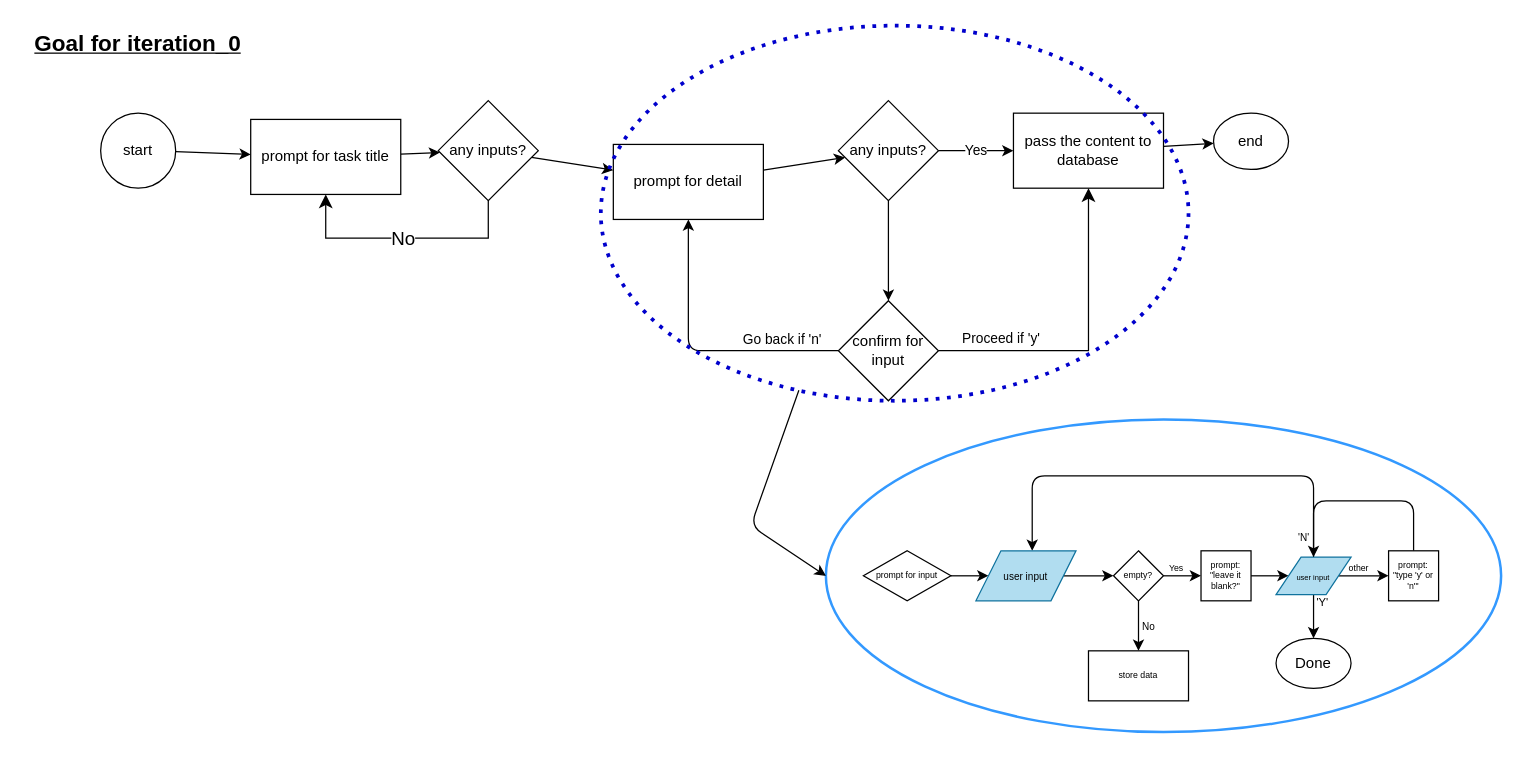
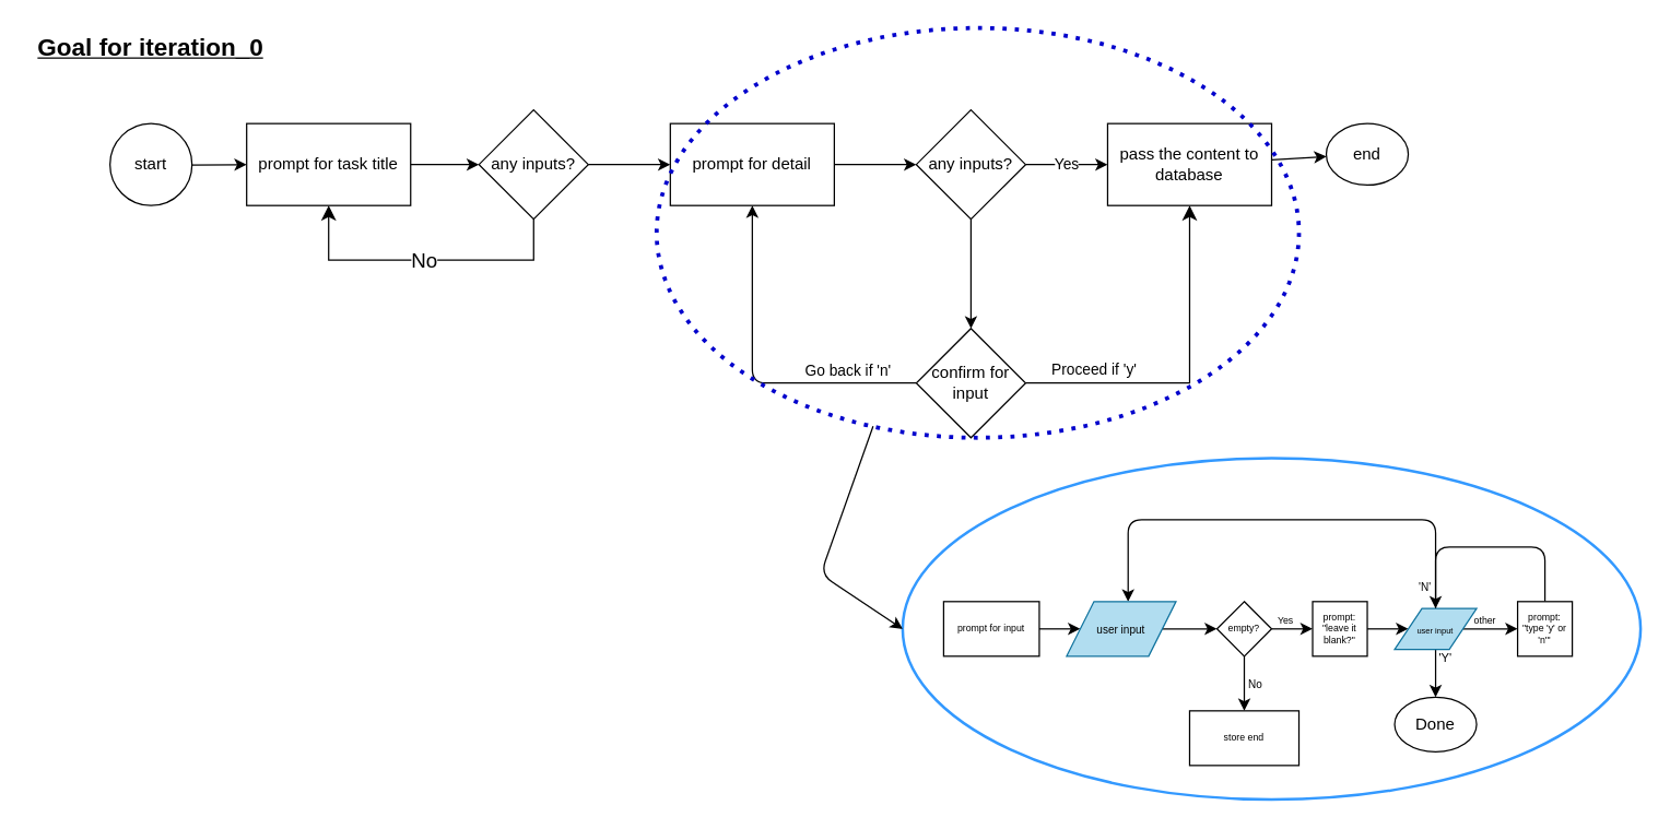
- <mxCell id="4" value="prompt for task title" style="rounded=0;whiteSpace=wrap;html=1;" parent="1" vertex="1"><mxGeometry x="200" y="95" width="120" height="60" as="geometry" /></mxCell>
+ <mxCell id="4" value="prompt for task title" style="rounded=0;whiteSpace=wrap;html=1;" parent="1" vertex="1"><mxGeometry x="180" y="90" width="120" height="60" as="geometry" /></mxCell>
- <mxCell id="9" value="prompt for detail" style="whiteSpace=wrap;html=1;rounded=0;" parent="1" vertex="1"><mxGeometry x="490" y="115" width="120" height="60" as="geometry" /></mxCell>
+ <mxCell id="9" value="prompt for detail" style="whiteSpace=wrap;html=1;rounded=0;" parent="1" vertex="1"><mxGeometry x="490" y="90" width="120" height="60" as="geometry" /></mxCell>
- <mxCell id="25" value="prompt for input" style="rhombus;whiteSpace=wrap;html=1;fontSize=7;" vertex="1" parent="1"><mxGeometry x="690" y="440" width="70" height="40" as="geometry" /></mxCell>
+ <mxCell id="25" value="prompt for input" style="rounded=0;whiteSpace=wrap;html=1;fontSize=7;" vertex="1" parent="1"><mxGeometry x="690" y="440" width="70" height="40" as="geometry" /></mxCell>
- <mxCell id="31" value="store data" style="whiteSpace=wrap;html=1;fontSize=7;rounded=0;" vertex="1" parent="1"><mxGeometry x="870" y="520" width="80" height="40" as="geometry" /></mxCell>
+ <mxCell id="31" value="store end" style="whiteSpace=wrap;html=1;fontSize=7;rounded=0;" vertex="1" parent="1"><mxGeometry x="870" y="520" width="80" height="40" as="geometry" /></mxCell>
